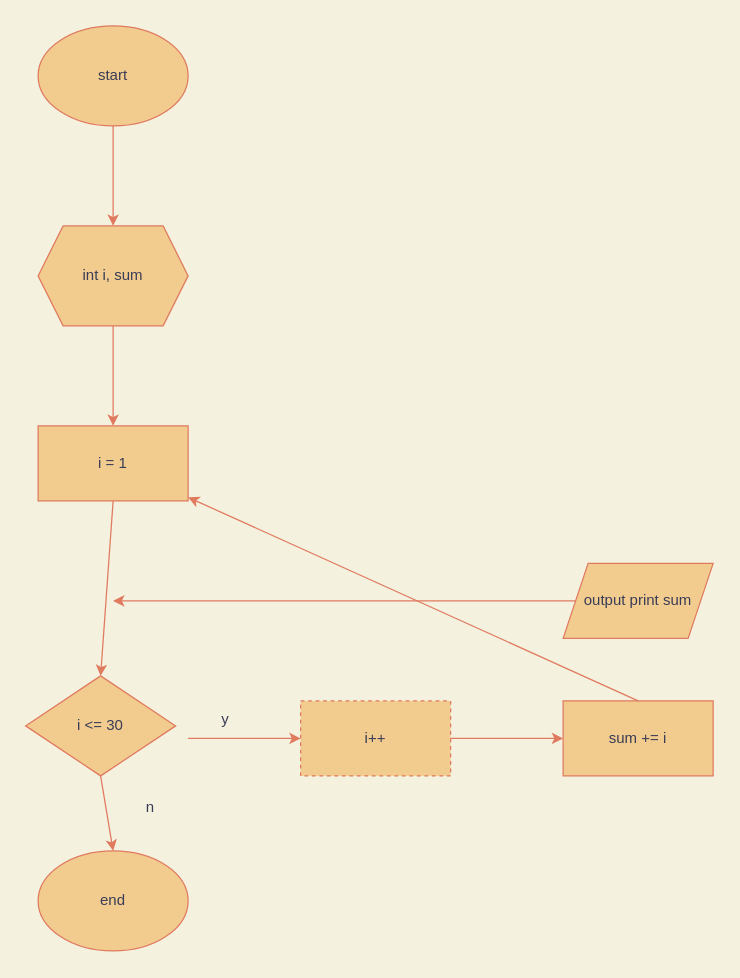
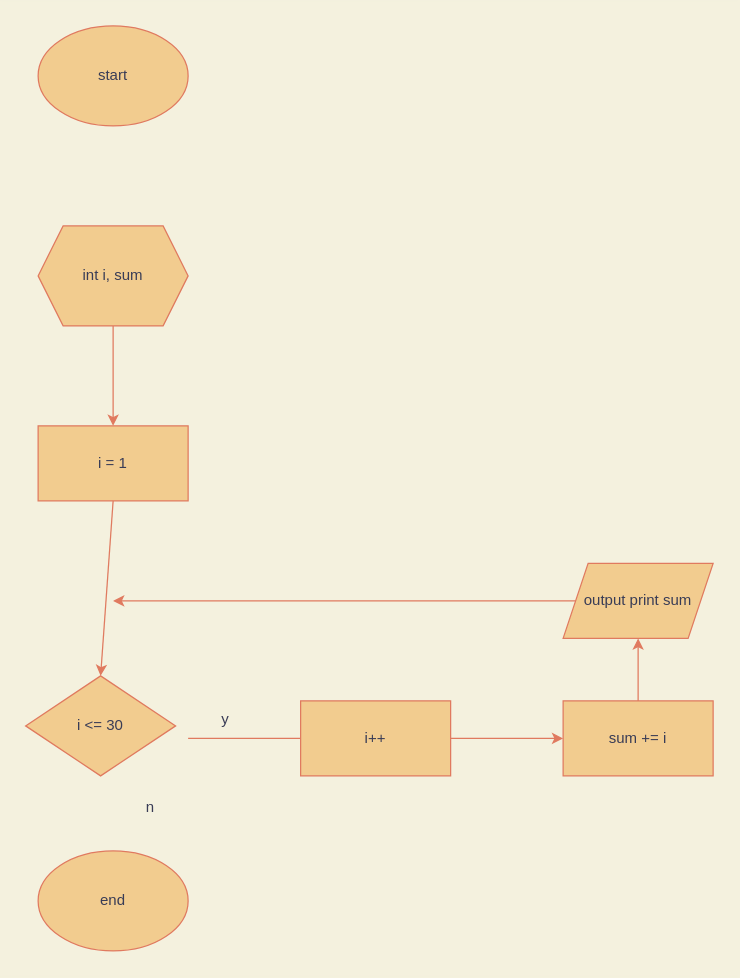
- <mxCell id="7" value="" style="endArrow=classic;html=1;rounded=0;entryX=0.5;entryY=0;entryDx=0;entryDy=0;exitX=0.5;exitY=1;exitDx=0;exitDy=0;labelBackgroundColor=#F4F1DE;strokeColor=#E07A5F;fontColor=#393C56;" edge="1" parent="1" source="2" target="4"><mxGeometry width="50" height="50" relative="1" as="geometry"><mxPoint x="-230" y="290" as="sourcePoint" /><mxPoint x="-180" y="240" as="targetPoint" /></mxGeometry></mxCell>
- <mxCell id="16" value="" style="endArrow=classic;html=1;rounded=0;exitX=0.5;exitY=0;exitDx=0;exitDy=0;labelBackgroundColor=#F4F1DE;strokeColor=#E07A5F;fontColor=#393C56;" edge="1" parent="1" source="15" target="5"><mxGeometry width="50" height="50" relative="1" as="geometry"><mxPoint x="100" y="410" as="sourcePoint" /><mxPoint x="100" y="490" as="targetPoint" /></mxGeometry></mxCell>
+ <mxCell id="16" value="" style="endArrow=classic;html=1;rounded=0;entryX=0.5;entryY=1;entryDx=0;entryDy=0;exitX=0.5;exitY=0;exitDx=0;exitDy=0;labelBackgroundColor=#F4F1DE;strokeColor=#E07A5F;fontColor=#393C56;" edge="1" parent="1" source="15" target="18"><mxGeometry width="50" height="50" relative="1" as="geometry"><mxPoint x="100" y="410" as="sourcePoint" /><mxPoint x="100" y="490" as="targetPoint" /></mxGeometry></mxCell>
- <mxCell id="9" value="" style="endArrow=classic;html=1;rounded=0;entryX=0;entryY=0.5;entryDx=0;entryDy=0;exitX=0;exitY=1;exitDx=0;exitDy=0;labelBackgroundColor=#F4F1DE;strokeColor=#E07A5F;fontColor=#393C56;" edge="1" parent="1" source="12" target="14"><mxGeometry width="50" height="50" relative="1" as="geometry"><mxPoint x="-210" y="380" as="sourcePoint" /><mxPoint x="-60" y="420" as="targetPoint" /></mxGeometry></mxCell>
+ <mxCell id="9" value="" style="endArrow=none;html=1;rounded=0;entryX=0;entryY=0.5;entryDx=0;entryDy=0;exitX=0;exitY=1;exitDx=0;exitDy=0;labelBackgroundColor=#F4F1DE;strokeColor=#E07A5F;fontColor=#393C56;" edge="1" parent="1" source="12" target="14"><mxGeometry width="50" height="50" relative="1" as="geometry"><mxPoint x="-210" y="380" as="sourcePoint" /><mxPoint x="-60" y="420" as="targetPoint" /></mxGeometry></mxCell>
- <mxCell id="14" value="i++" style="rounded=0;whiteSpace=wrap;html=1;fillColor=#F2CC8F;strokeColor=#E07A5F;fontColor=#393C56;dashed=1;" vertex="1" parent="1"><mxGeometry x="240" y="560" width="120" height="60" as="geometry" /></mxCell>
+ <mxCell id="14" value="i++" style="rounded=0;whiteSpace=wrap;html=1;fillColor=#F2CC8F;strokeColor=#E07A5F;fontColor=#393C56;" vertex="1" parent="1"><mxGeometry x="240" y="560" width="120" height="60" as="geometry" /></mxCell>
- <mxCell id="10" value="" style="endArrow=classic;html=1;rounded=0;entryX=0.5;entryY=0;entryDx=0;entryDy=0;exitX=0.5;exitY=1;exitDx=0;exitDy=0;labelBackgroundColor=#F4F1DE;strokeColor=#E07A5F;fontColor=#393C56;" edge="1" parent="1" source="6" target="3"><mxGeometry width="50" height="50" relative="1" as="geometry"><mxPoint x="-200" y="390" as="sourcePoint" /><mxPoint x="-150" y="340" as="targetPoint" /></mxGeometry></mxCell>
